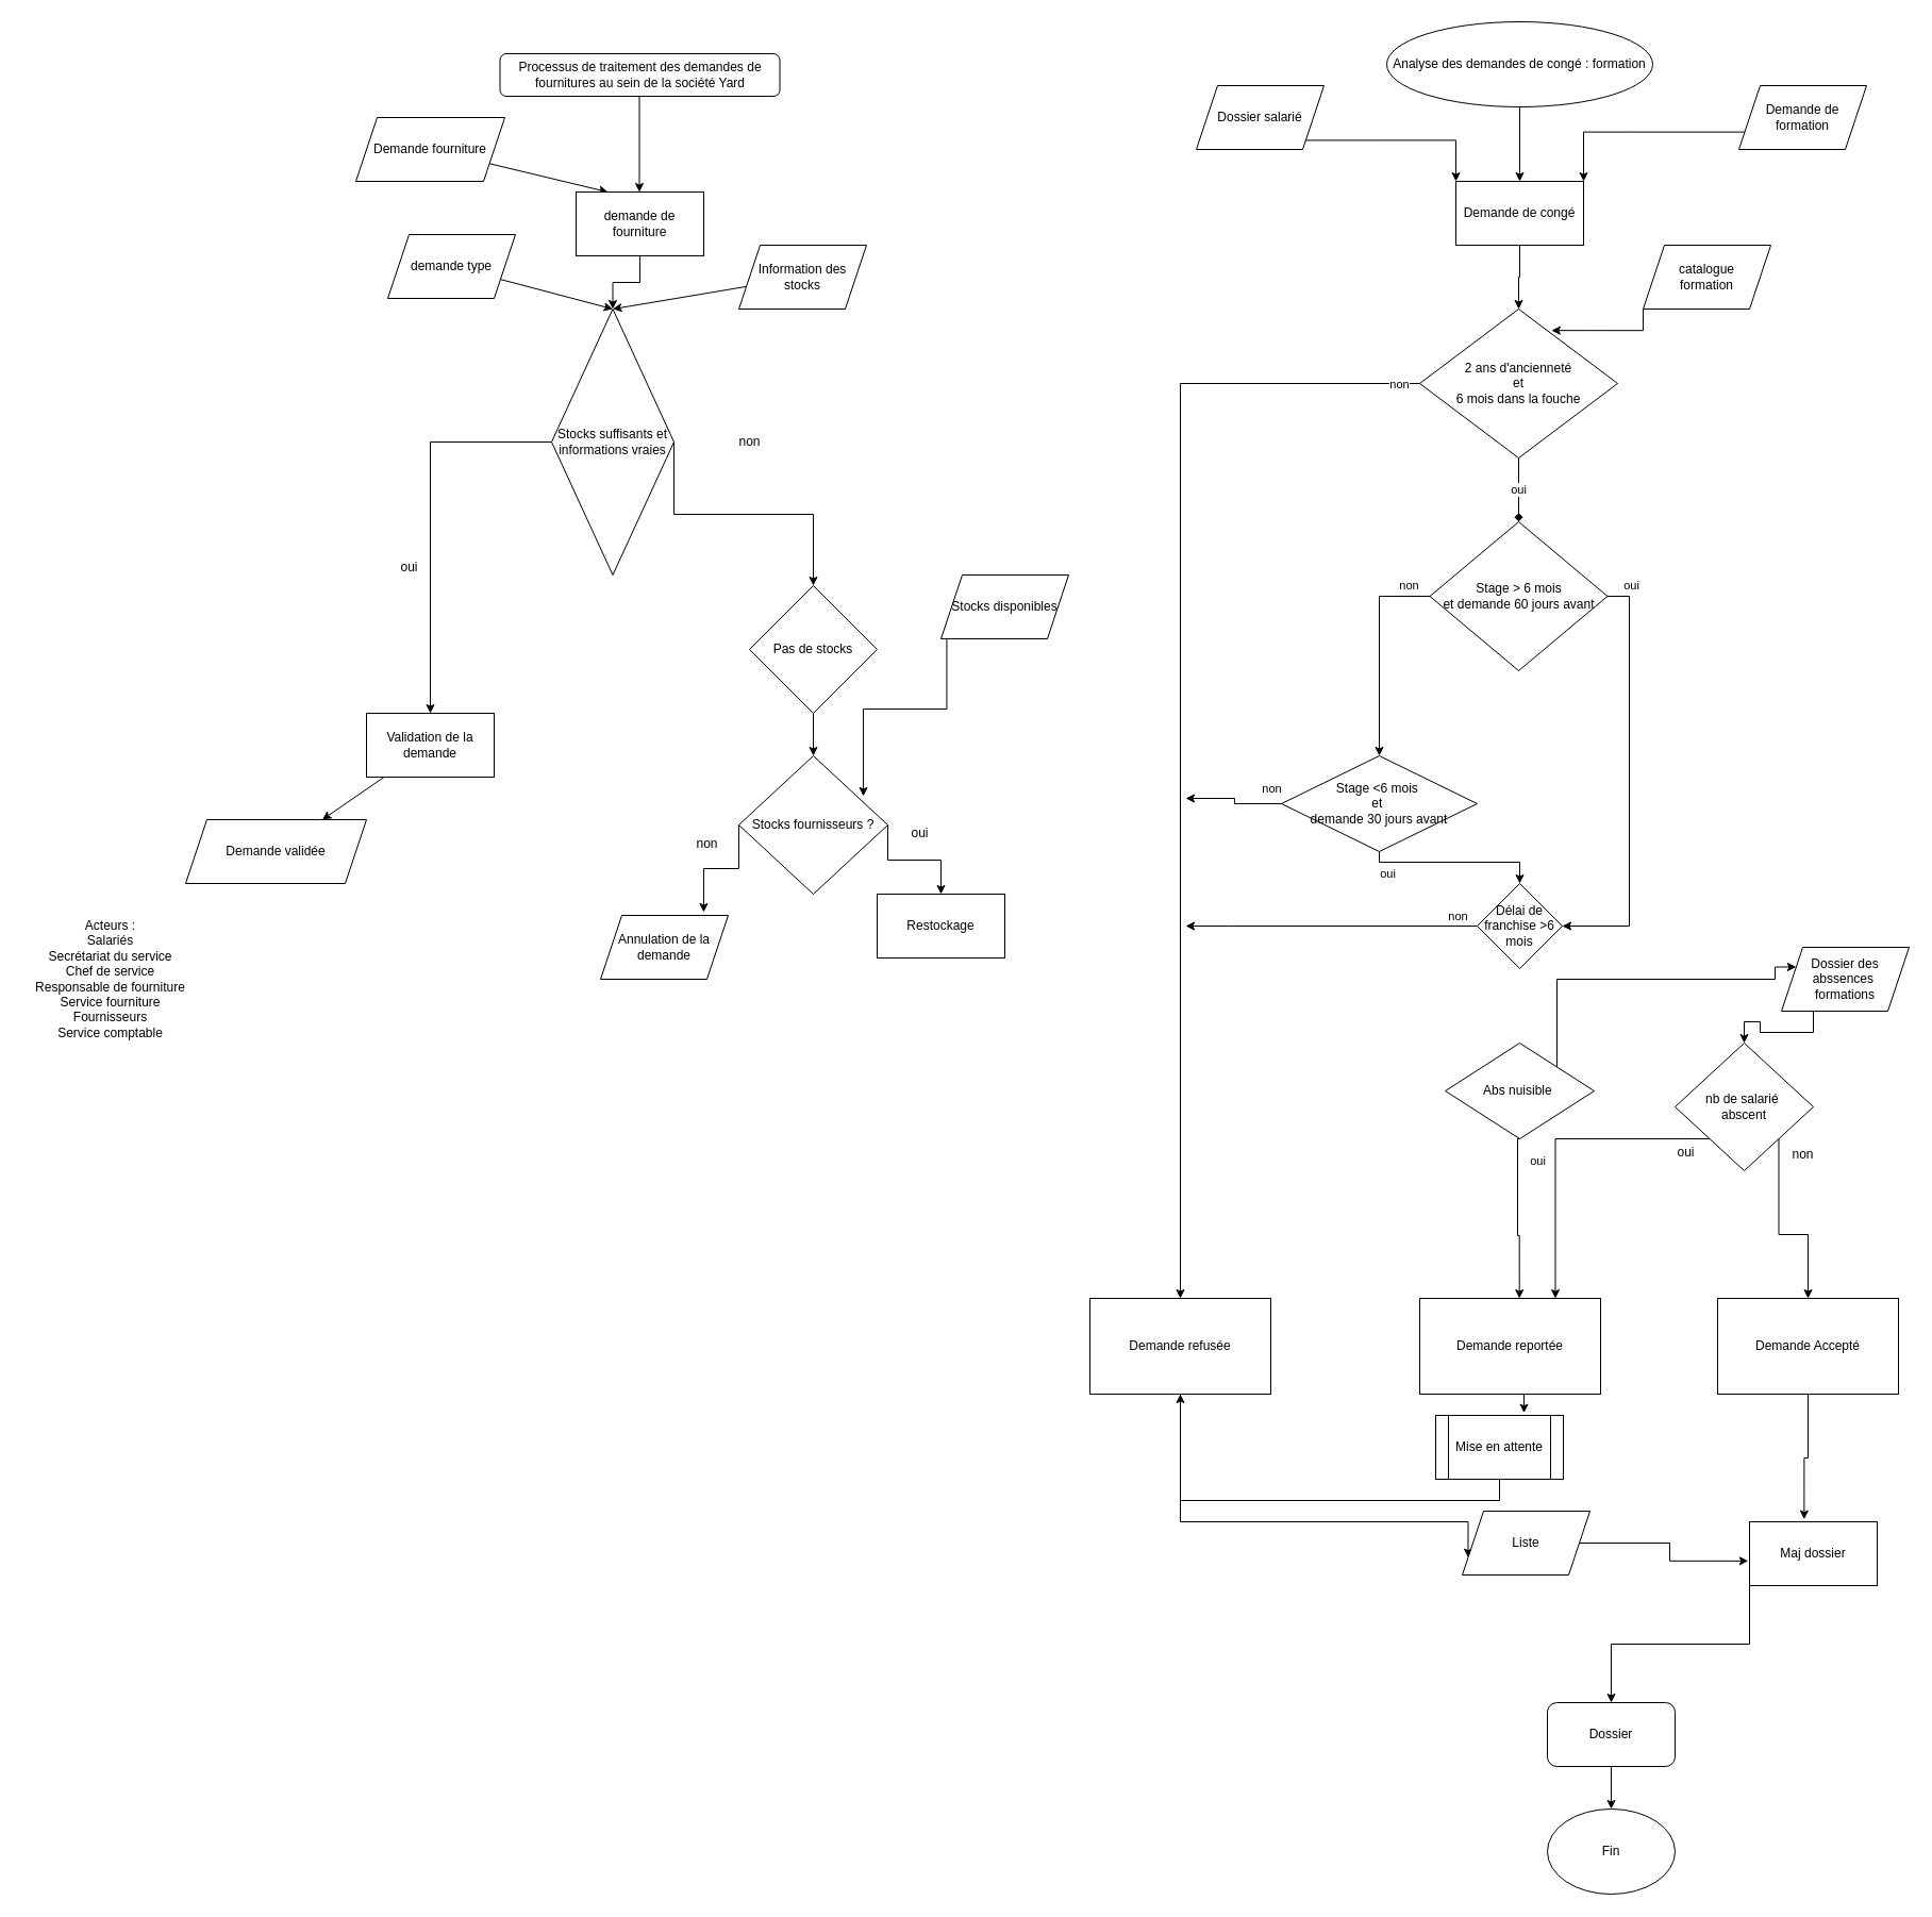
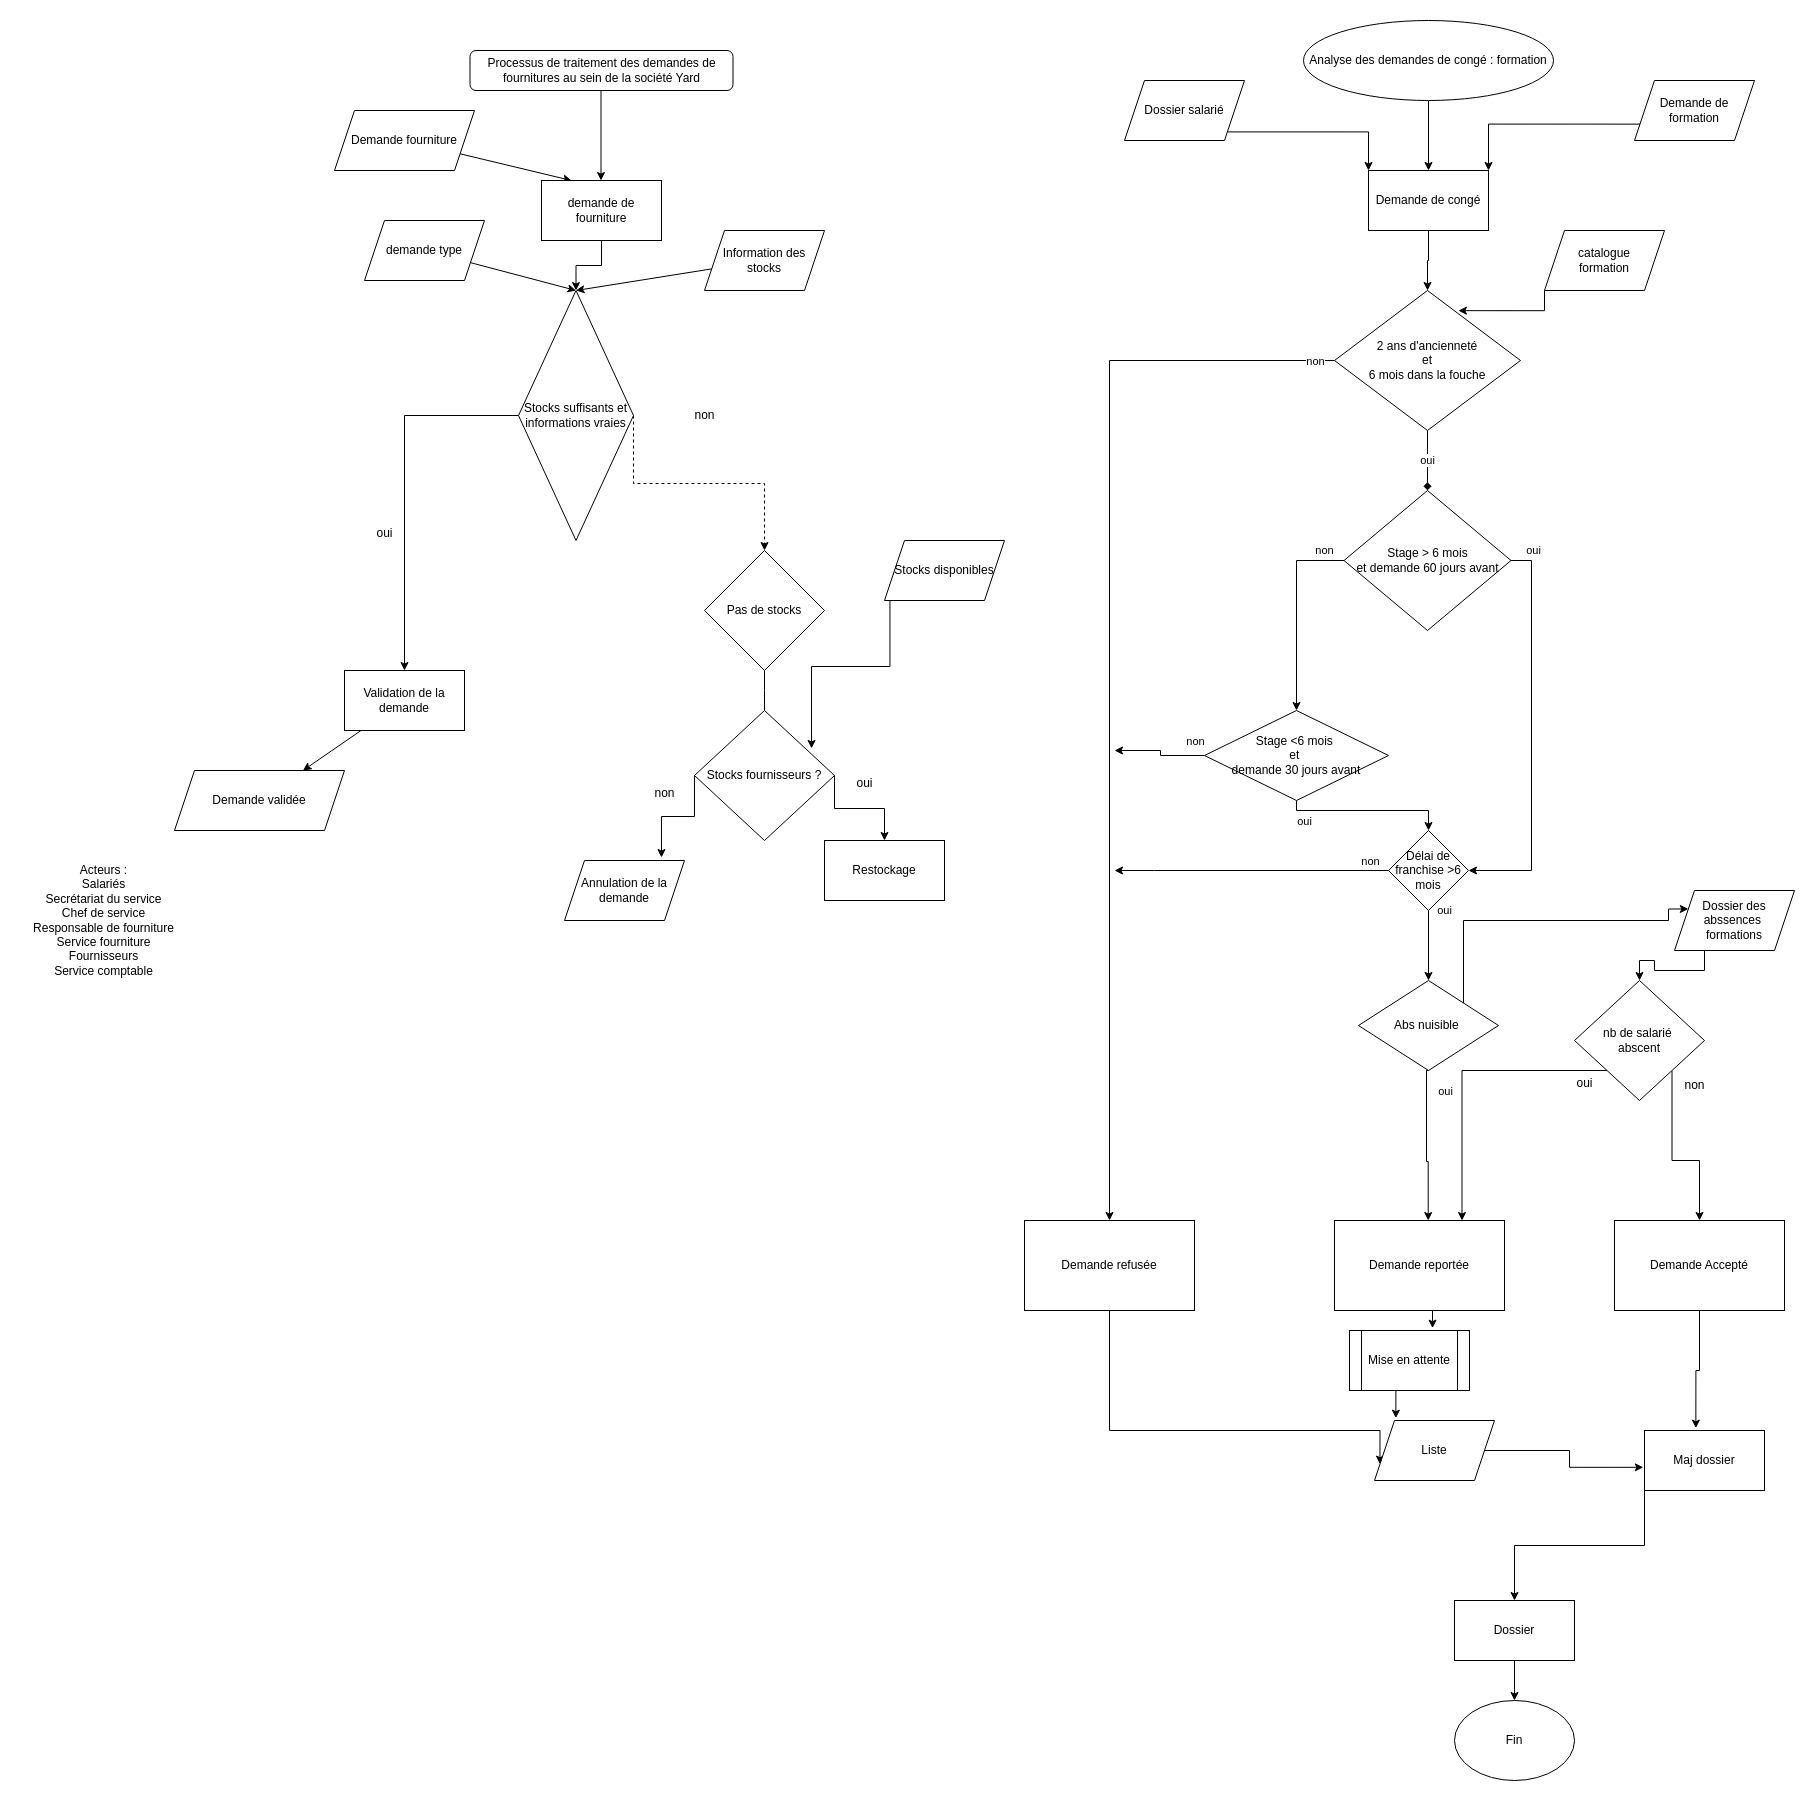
- <mxCell id="59" value="Information des stocks" style="shape=parallelogram;perimeter=parallelogramPerimeter;whiteSpace=wrap;html=1;fixedSize=1;" vertex="1" parent="1"><mxGeometry x="694" y="230" width="120" height="60" as="geometry" /></mxCell>
+ <mxCell id="59" value="Information des stocks" style="shape=parallelogram;perimeter=parallelogramPerimeter;whiteSpace=wrap;html=1;fixedSize=1;" vertex="1" parent="1"><mxGeometry x="704" y="230" width="120" height="60" as="geometry" /></mxCell>
- <mxCell id="61" style="edgeStyle=elbowEdgeStyle;rounded=0;orthogonalLoop=1;jettySize=auto;elbow=vertical;html=1;exitX=1;exitY=0.5;exitDx=0;exitDy=0;entryX=0.5;entryY=0;entryDx=0;entryDy=0;" edge="1" parent="1" source="62" target="73"><mxGeometry relative="1" as="geometry"><mxPoint x="684" y="350" as="sourcePoint" /><mxPoint x="895.5" y="447.5" as="targetPoint" /></mxGeometry></mxCell>
+ <mxCell id="61" style="edgeStyle=elbowEdgeStyle;rounded=0;orthogonalLoop=1;jettySize=auto;elbow=vertical;html=1;exitX=1;exitY=0.5;exitDx=0;exitDy=0;entryX=0.5;entryY=0;entryDx=0;entryDy=0;dashed=1;" edge="1" parent="1" source="62" target="73"><mxGeometry relative="1" as="geometry"><mxPoint x="684" y="350" as="sourcePoint" /><mxPoint x="895.5" y="447.5" as="targetPoint" /></mxGeometry></mxCell>
- <mxCell id="72" style="edgeStyle=elbowEdgeStyle;rounded=0;orthogonalLoop=1;jettySize=auto;elbow=vertical;html=1;exitX=0.5;exitY=1;exitDx=0;exitDy=0;entryX=0.5;entryY=0;entryDx=0;entryDy=0;" edge="1" parent="1" source="73" target="79"><mxGeometry relative="1" as="geometry" /></mxCell>
+ <mxCell id="72" style="edgeStyle=elbowEdgeStyle;rounded=0;orthogonalLoop=1;jettySize=auto;elbow=vertical;html=1;exitX=0.5;exitY=1;exitDx=0;exitDy=0;entryX=0.5;entryY=0;entryDx=0;entryDy=0;endArrow=none;" edge="1" parent="1" source="73" target="79"><mxGeometry relative="1" as="geometry" /></mxCell>
+ <mxCell id="23" value="oui" style="edgeStyle=orthogonalEdgeStyle;rounded=0;orthogonalLoop=1;jettySize=auto;html=1;" parent="1" source="24" target="26" edge="1"><mxGeometry x="-1" y="16" relative="1" as="geometry"><mxPoint as="offset" /></mxGeometry></mxCell>
- <mxCell id="52" style="edgeStyle=orthogonalEdgeStyle;rounded=0;orthogonalLoop=1;jettySize=auto;html=1;exitX=0.5;exitY=1;exitDx=0;exitDy=0;" parent="1" source="44" target="11" edge="1"><mxGeometry relative="1" as="geometry" /></mxCell>
+ <mxCell id="52" style="edgeStyle=orthogonalEdgeStyle;rounded=0;orthogonalLoop=1;jettySize=auto;html=1;exitX=0.5;exitY=1;exitDx=0;exitDy=0;entryX=0.178;entryY=-0.039;entryDx=0;entryDy=0;entryPerimeter=0;" parent="1" source="44" target="45" edge="1"><mxGeometry relative="1" as="geometry" /></mxCell>
- <mxCell id="49" value="&lt;div&gt;Dossier&lt;/div&gt;" style="whiteSpace=wrap;html=1;rounded=1;" parent="1" vertex="1"><mxGeometry x="1454" y="1600" width="120" height="60" as="geometry" /></mxCell>
+ <mxCell id="49" value="&lt;div&gt;Dossier&lt;/div&gt;" style="rounded=0;whiteSpace=wrap;html=1;" parent="1" vertex="1"><mxGeometry x="1454" y="1600" width="120" height="60" as="geometry" /></mxCell>
